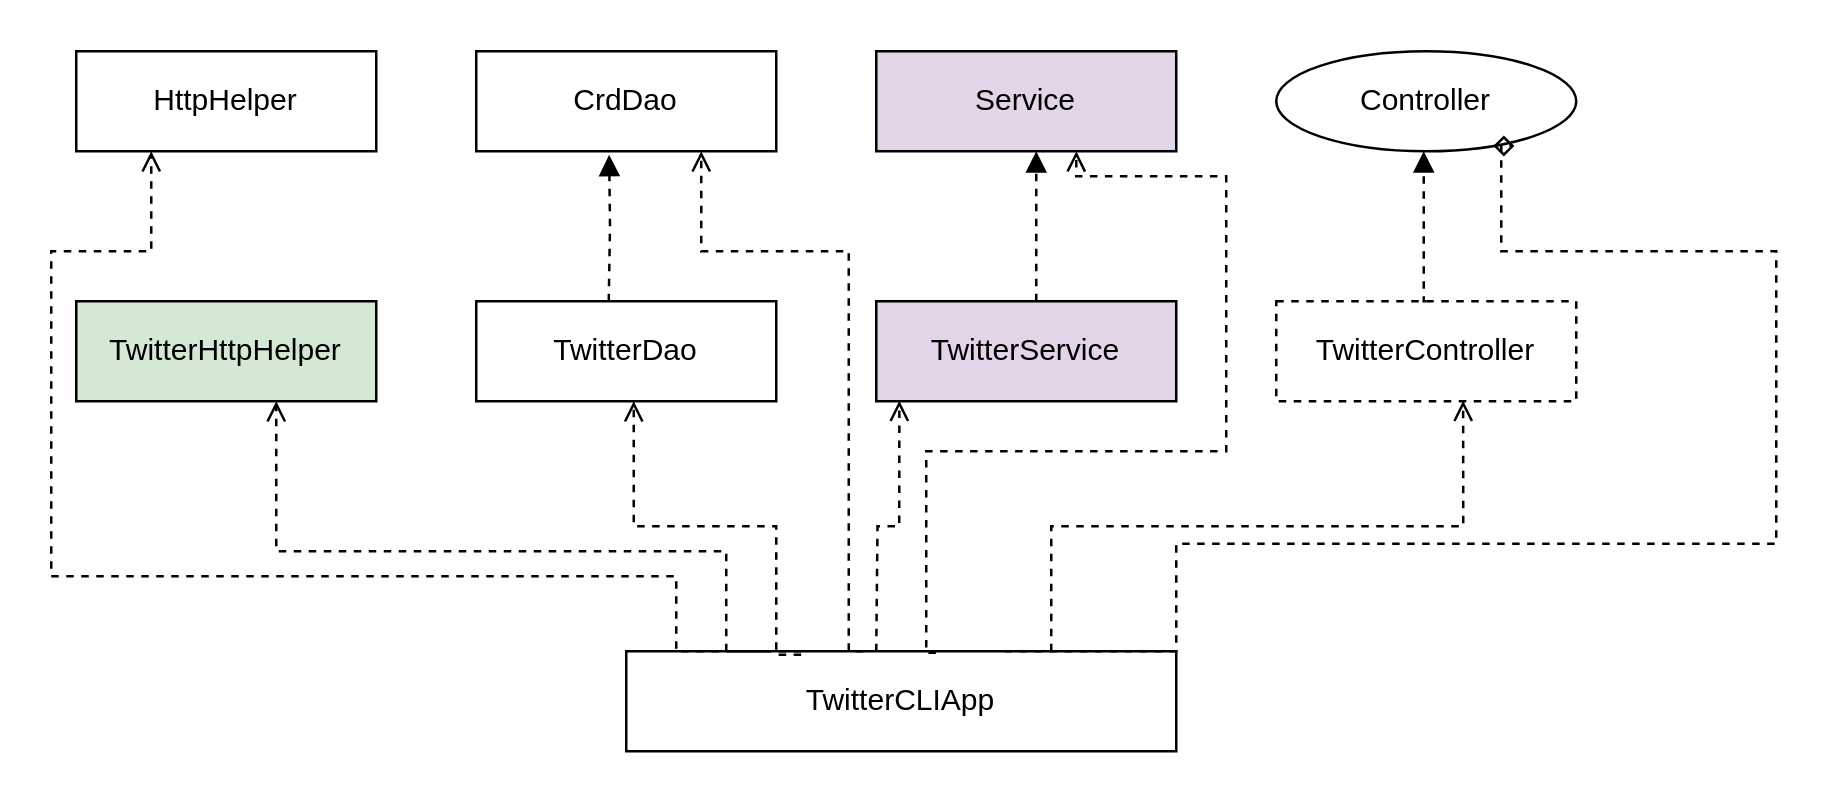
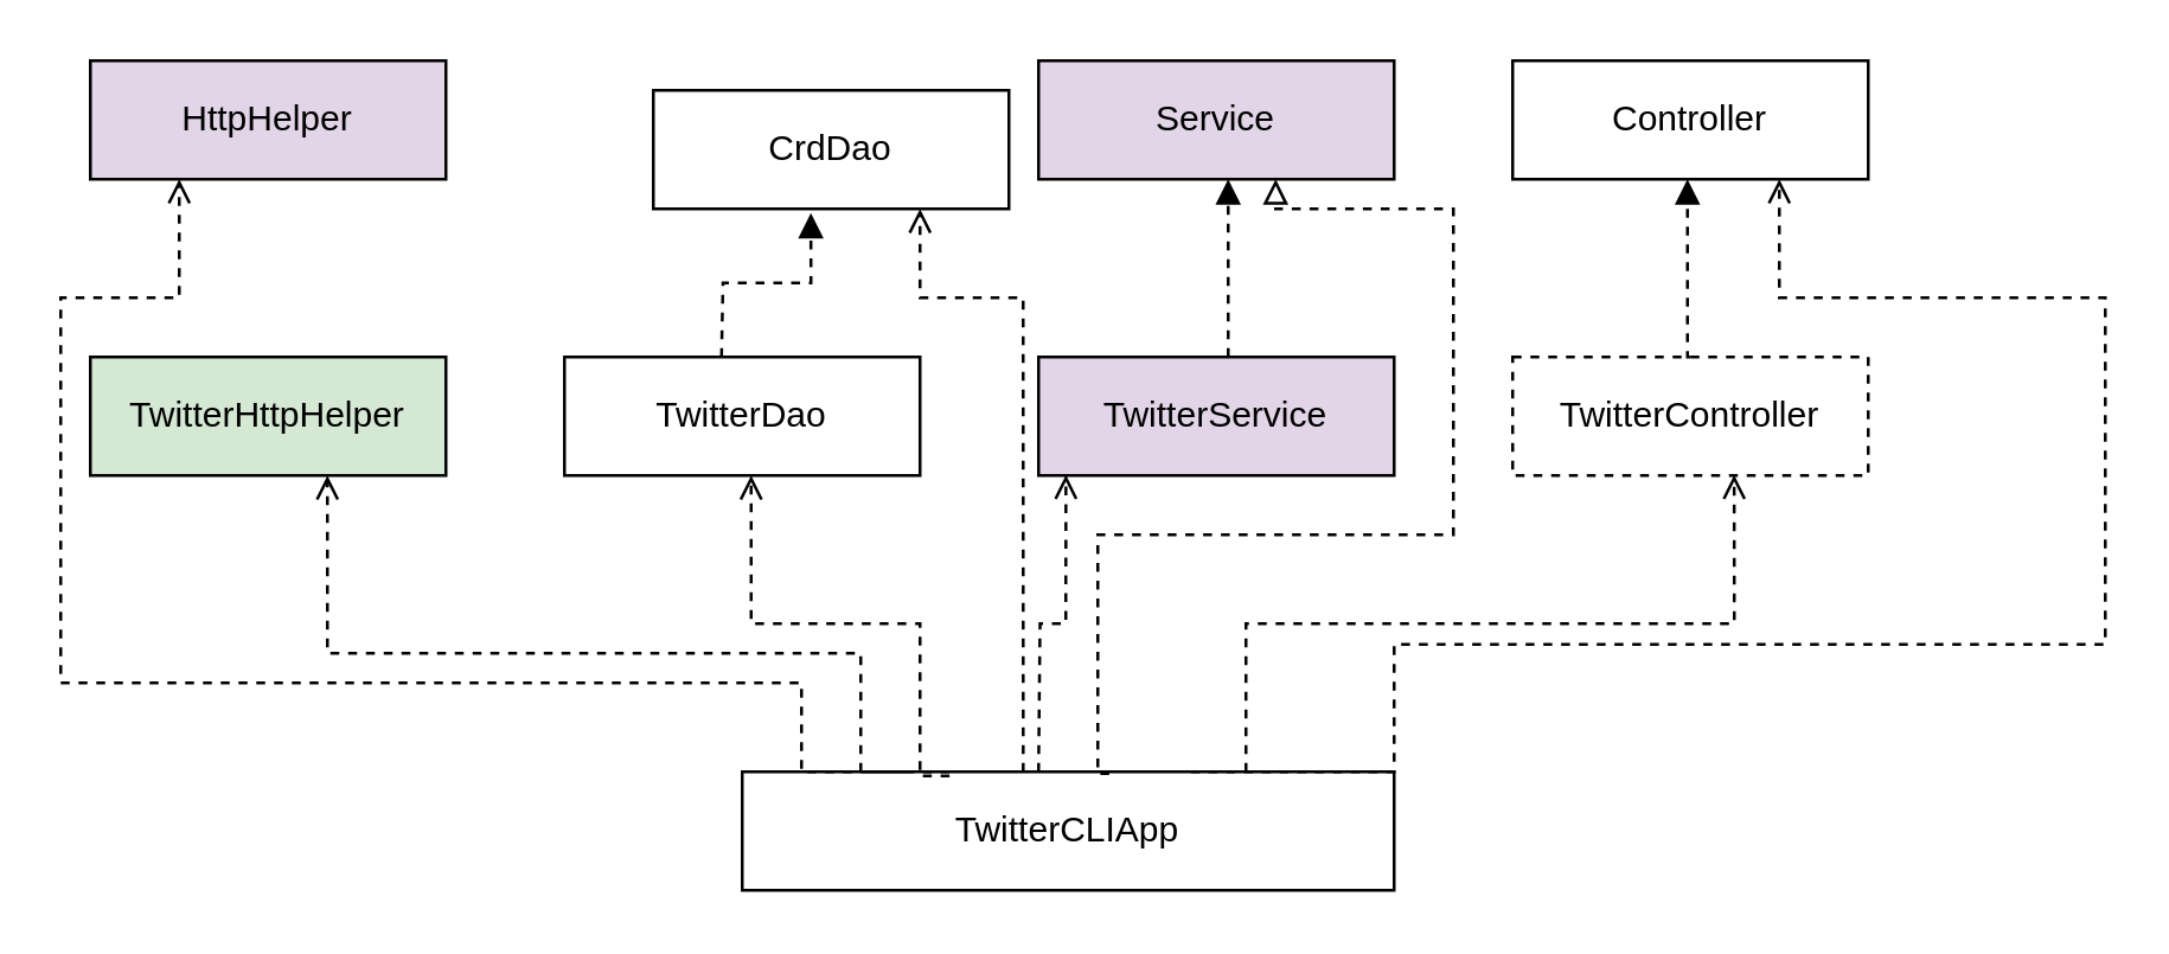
- <mxCell id="8" value="HttpHelper" style="rounded=0;whiteSpace=wrap;html=1;" vertex="1" parent="1"><mxGeometry x="30" y="20" width="120" height="40" as="geometry" /></mxCell>
+ <mxCell id="8" value="HttpHelper" style="rounded=0;whiteSpace=wrap;html=1;fillColor=#e1d5e7;" vertex="1" parent="1"><mxGeometry x="30" y="20" width="120" height="40" as="geometry" /></mxCell>
- <mxCell id="10" value="CrdDao" style="rounded=0;whiteSpace=wrap;html=1;" vertex="1" parent="1"><mxGeometry x="190" y="20" width="120" height="40" as="geometry" /></mxCell>
+ <mxCell id="10" value="CrdDao" style="rounded=0;whiteSpace=wrap;html=1;" vertex="1" parent="1"><mxGeometry x="220" y="30" width="120" height="40" as="geometry" /></mxCell>
- <mxCell id="7" value="Controller" style="ellipse;whiteSpace=wrap;html=1;" vertex="1" parent="1"><mxGeometry x="510" y="20" width="120" height="40" as="geometry" /></mxCell>
+ <mxCell id="7" value="Controller" style="rounded=0;whiteSpace=wrap;html=1;" vertex="1" parent="1"><mxGeometry x="510" y="20" width="120" height="40" as="geometry" /></mxCell>
- <mxCell id="16" value="" style="edgeStyle=orthogonalEdgeStyle;rounded=0;orthogonalLoop=1;jettySize=auto;html=1;dashed=1;endArrow=diamond;endFill=0;exitX=0.688;exitY=0;exitDx=0;exitDy=0;exitPerimeter=0;entryX=0.75;entryY=1;entryDx=0;entryDy=0;" edge="1" parent="1" source="6" target="7"><mxGeometry relative="1" as="geometry"><mxPoint x="130" y="160" as="sourcePoint" /><mxPoint x="650" y="110" as="targetPoint" /><Array as="points"><mxPoint x="470" y="260" /><mxPoint x="470" y="217" /><mxPoint x="710" y="217" /><mxPoint x="710" y="100" /><mxPoint x="600" y="100" /></Array></mxGeometry></mxCell>
+ <mxCell id="16" value="" style="edgeStyle=orthogonalEdgeStyle;rounded=0;orthogonalLoop=1;jettySize=auto;html=1;dashed=1;endArrow=open;endFill=0;exitX=0.688;exitY=0;exitDx=0;exitDy=0;exitPerimeter=0;entryX=0.75;entryY=1;entryDx=0;entryDy=0;" edge="1" parent="1" source="6" target="7"><mxGeometry relative="1" as="geometry"><mxPoint x="130" y="160" as="sourcePoint" /><mxPoint x="650" y="110" as="targetPoint" /><Array as="points"><mxPoint x="470" y="260" /><mxPoint x="470" y="217" /><mxPoint x="710" y="217" /><mxPoint x="710" y="100" /><mxPoint x="600" y="100" /></Array></mxGeometry></mxCell>
- <mxCell id="17" value="" style="edgeStyle=orthogonalEdgeStyle;rounded=0;orthogonalLoop=1;jettySize=auto;html=1;dashed=1;endArrow=open;endFill=0;entryX=0.667;entryY=1;entryDx=0;entryDy=0;entryPerimeter=0;exitX=0.563;exitY=0.015;exitDx=0;exitDy=0;exitPerimeter=0;" edge="1" parent="1" source="6" target="9"><mxGeometry relative="1" as="geometry"><mxPoint x="430" y="130" as="sourcePoint" /><mxPoint x="424" y="70" as="targetPoint" /><Array as="points"><mxPoint x="370" y="261" /><mxPoint x="370" y="180" /><mxPoint x="490" y="180" /><mxPoint x="490" y="70" /><mxPoint x="430" y="70" /></Array></mxGeometry></mxCell>
+ <mxCell id="17" value="" style="edgeStyle=orthogonalEdgeStyle;rounded=0;orthogonalLoop=1;jettySize=auto;html=1;dashed=1;endArrow=block;endFill=0;entryX=0.667;entryY=1;entryDx=0;entryDy=0;entryPerimeter=0;exitX=0.563;exitY=0.015;exitDx=0;exitDy=0;exitPerimeter=0;" edge="1" parent="1" source="6" target="9"><mxGeometry relative="1" as="geometry"><mxPoint x="430" y="130" as="sourcePoint" /><mxPoint x="424" y="70" as="targetPoint" /><Array as="points"><mxPoint x="370" y="261" /><mxPoint x="370" y="180" /><mxPoint x="490" y="180" /><mxPoint x="490" y="70" /><mxPoint x="430" y="70" /></Array></mxGeometry></mxCell>
